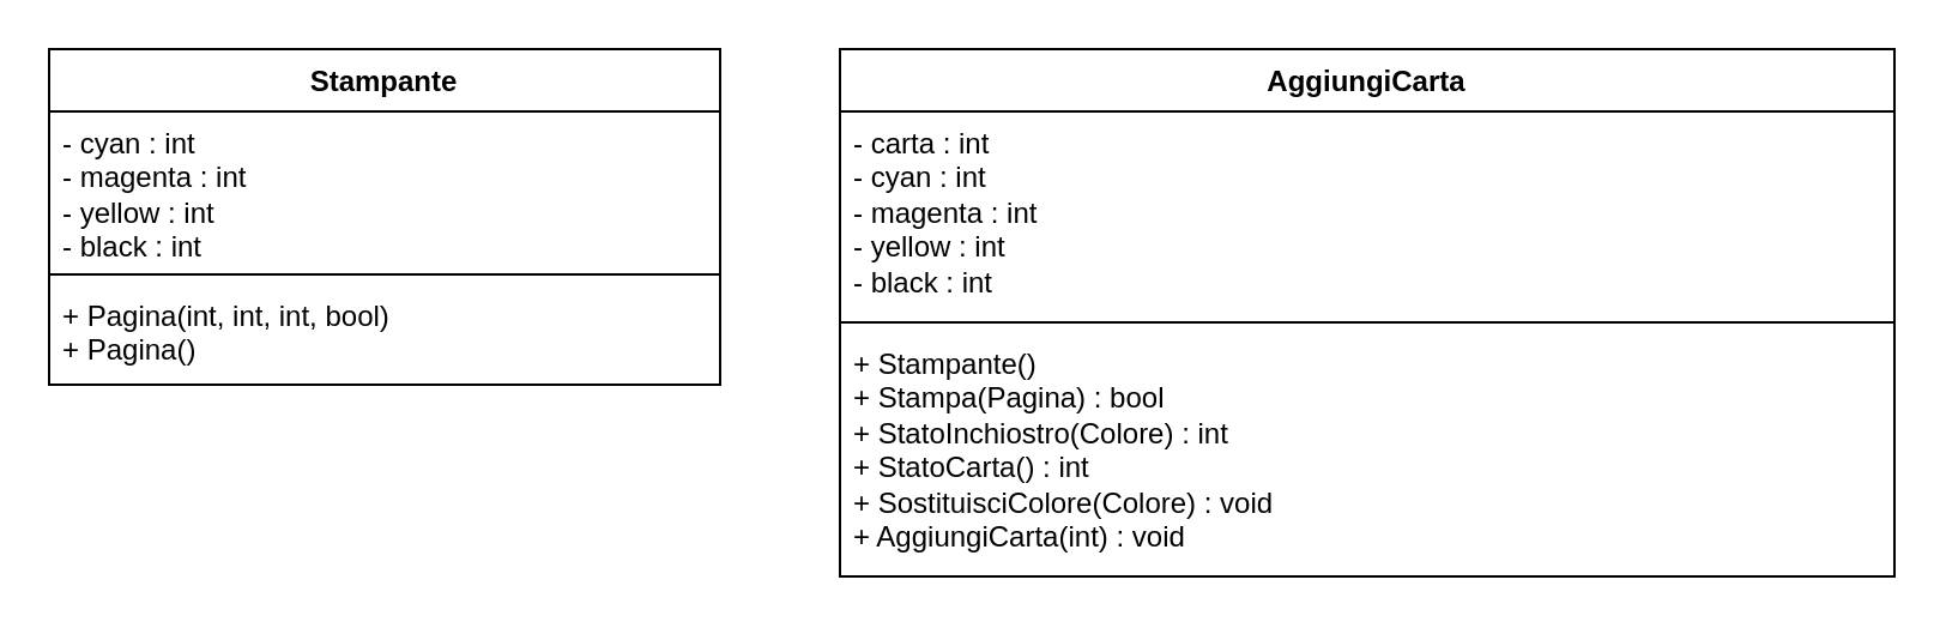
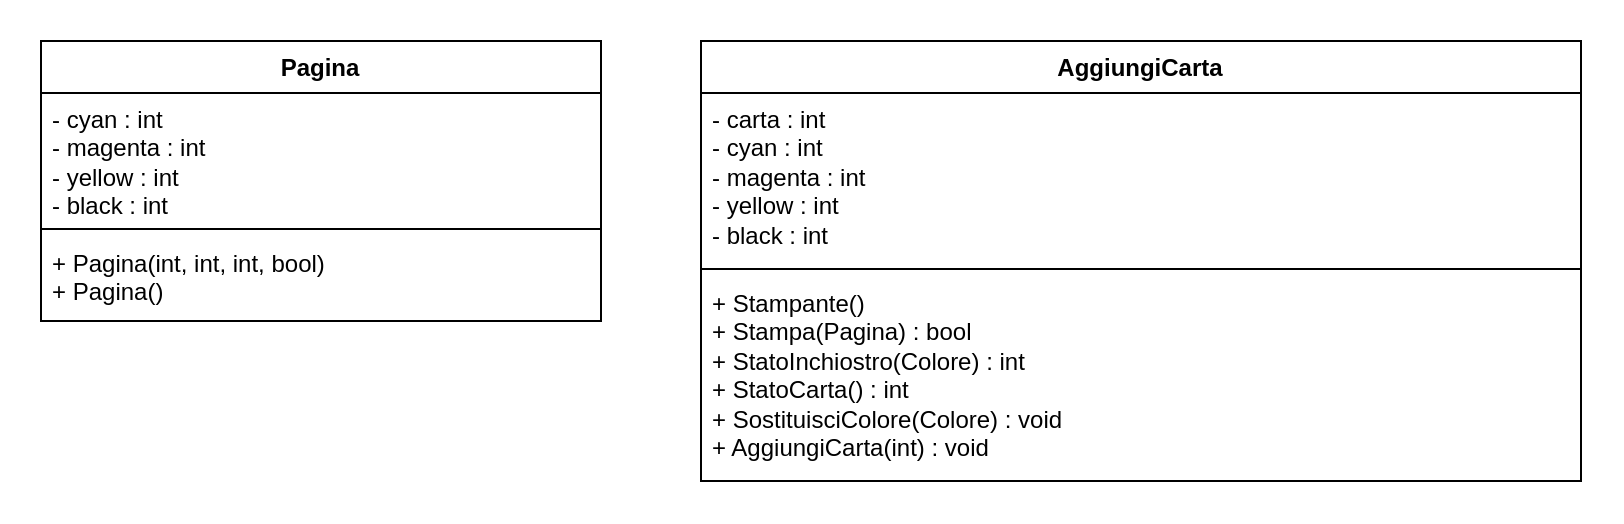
- <mxCell id="2" value="Stampante" style="swimlane;fontStyle=1;align=center;verticalAlign=top;childLayout=stackLayout;horizontal=1;startSize=26;horizontalStack=0;resizeParent=1;resizeParentMax=0;resizeLast=0;collapsible=1;marginBottom=0;whiteSpace=wrap;html=1;" vertex="1" parent="1"><mxGeometry x="20" y="20" width="280" height="140" as="geometry" /></mxCell>
+ <mxCell id="2" value="Pagina" style="swimlane;fontStyle=1;align=center;verticalAlign=top;childLayout=stackLayout;horizontal=1;startSize=26;horizontalStack=0;resizeParent=1;resizeParentMax=0;resizeLast=0;collapsible=1;marginBottom=0;whiteSpace=wrap;html=1;" vertex="1" parent="1"><mxGeometry x="20" y="20" width="280" height="140" as="geometry" /></mxCell>
